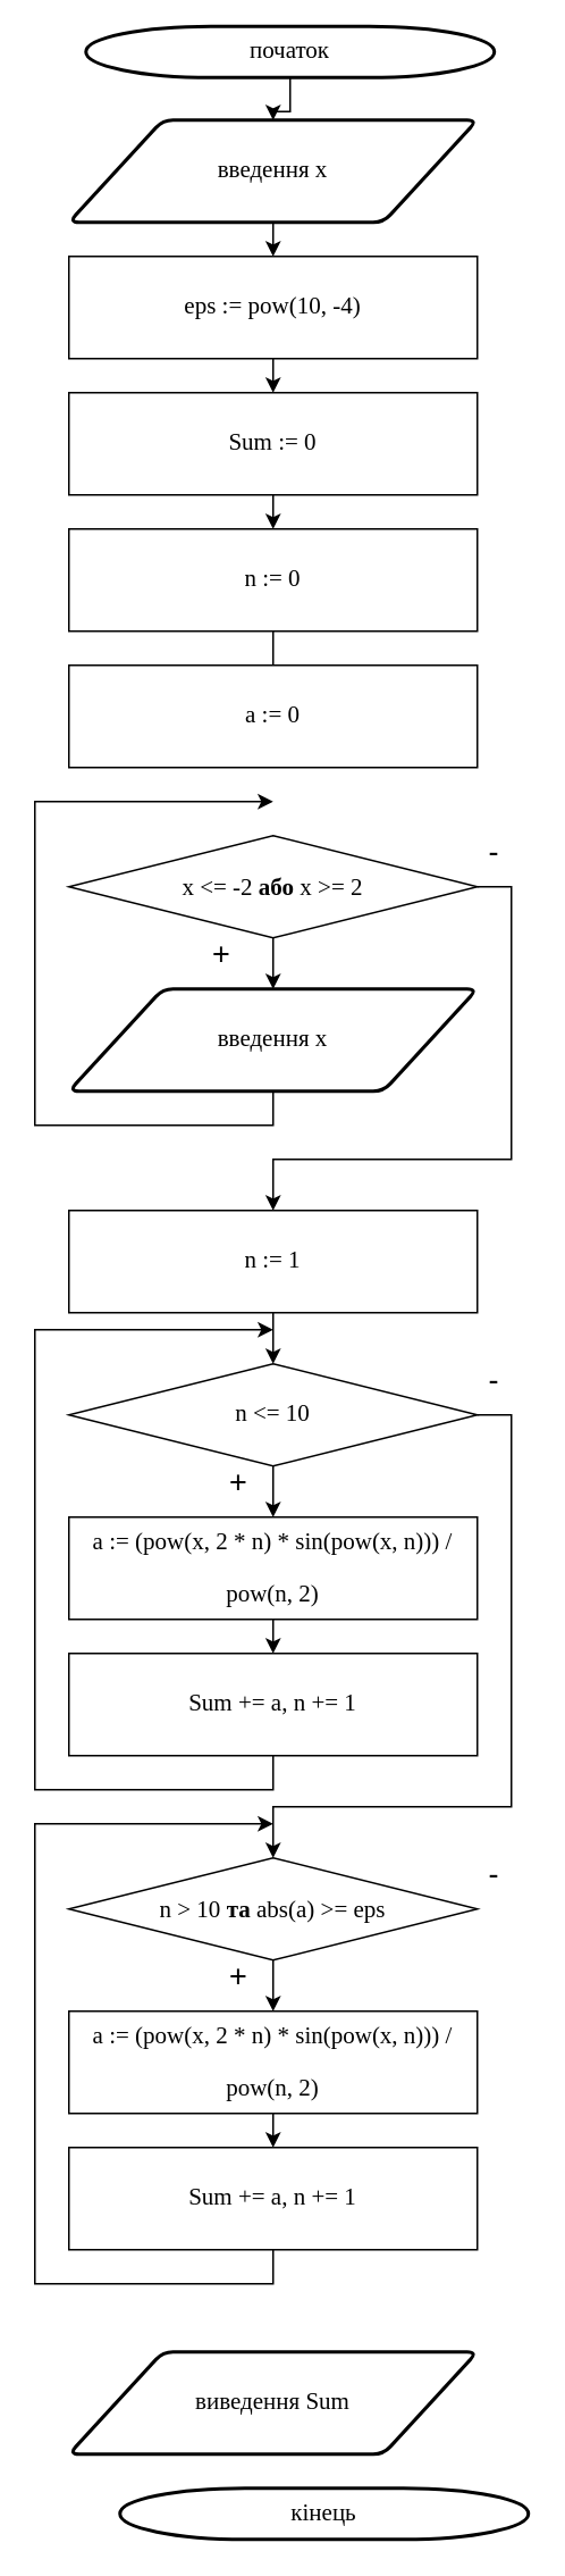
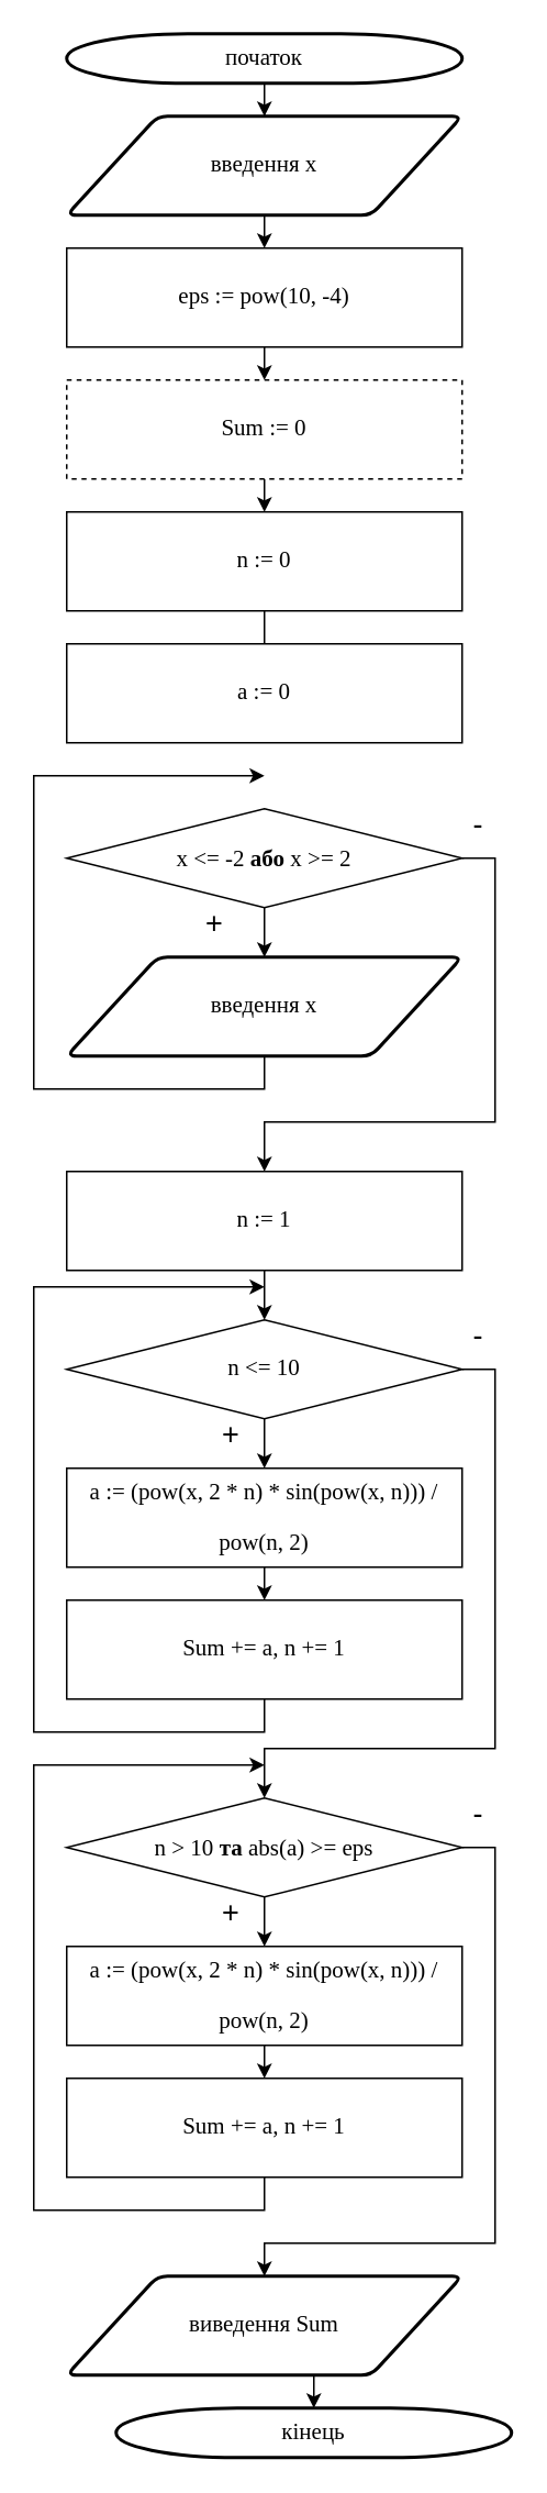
- <mxCell id="3" value="початок" style="strokeWidth=2;shape=mxgraph.flowchart.terminator;whiteSpace=wrap;fontSize=14;fontFamily=Times New Roman;html=1;" vertex="1" parent="1"><mxGeometry x="50" y="15" width="240" height="30" as="geometry" /></mxCell>
+ <mxCell id="3" value="початок" style="strokeWidth=2;shape=mxgraph.flowchart.terminator;whiteSpace=wrap;fontSize=14;fontFamily=Times New Roman;html=1;" vertex="1" parent="1"><mxGeometry x="40" y="20" width="240" height="30" as="geometry" /></mxCell>
- <mxCell id="9" value="&lt;span&gt;Sum := 0&lt;/span&gt;" style="rounded=0;whiteSpace=wrap;html=1;fontFamily=Times New Roman;fontSize=14;" vertex="1" parent="1"><mxGeometry x="40" y="230" width="240" height="60" as="geometry" /></mxCell>
+ <mxCell id="9" value="&lt;span&gt;Sum := 0&lt;/span&gt;" style="rounded=0;whiteSpace=wrap;html=1;fontFamily=Times New Roman;fontSize=14;dashed=1;" vertex="1" parent="1"><mxGeometry x="40" y="230" width="240" height="60" as="geometry" /></mxCell>
+ <mxCell id="35" style="edgeStyle=orthogonalEdgeStyle;rounded=0;orthogonalLoop=1;jettySize=auto;html=1;exitX=1;exitY=0.5;exitDx=0;exitDy=0;entryX=0.5;entryY=0;entryDx=0;entryDy=0;" edge="1" parent="1" source="36" target="13"><mxGeometry relative="1" as="geometry"><Array as="points"><mxPoint x="300" y="1120" /><mxPoint x="300" y="1360" /><mxPoint x="160" y="1360" /></Array></mxGeometry></mxCell>
+ <mxCell id="12" style="edgeStyle=orthogonalEdgeStyle;rounded=0;orthogonalLoop=1;jettySize=auto;html=1;exitX=0.5;exitY=1;exitDx=0;exitDy=0;entryX=0.5;entryY=0;entryDx=0;entryDy=0;entryPerimeter=0;fontFamily=Times New Roman;fontSize=14;" edge="1" parent="1" source="13" target="14"><mxGeometry relative="1" as="geometry" /></mxCell>
